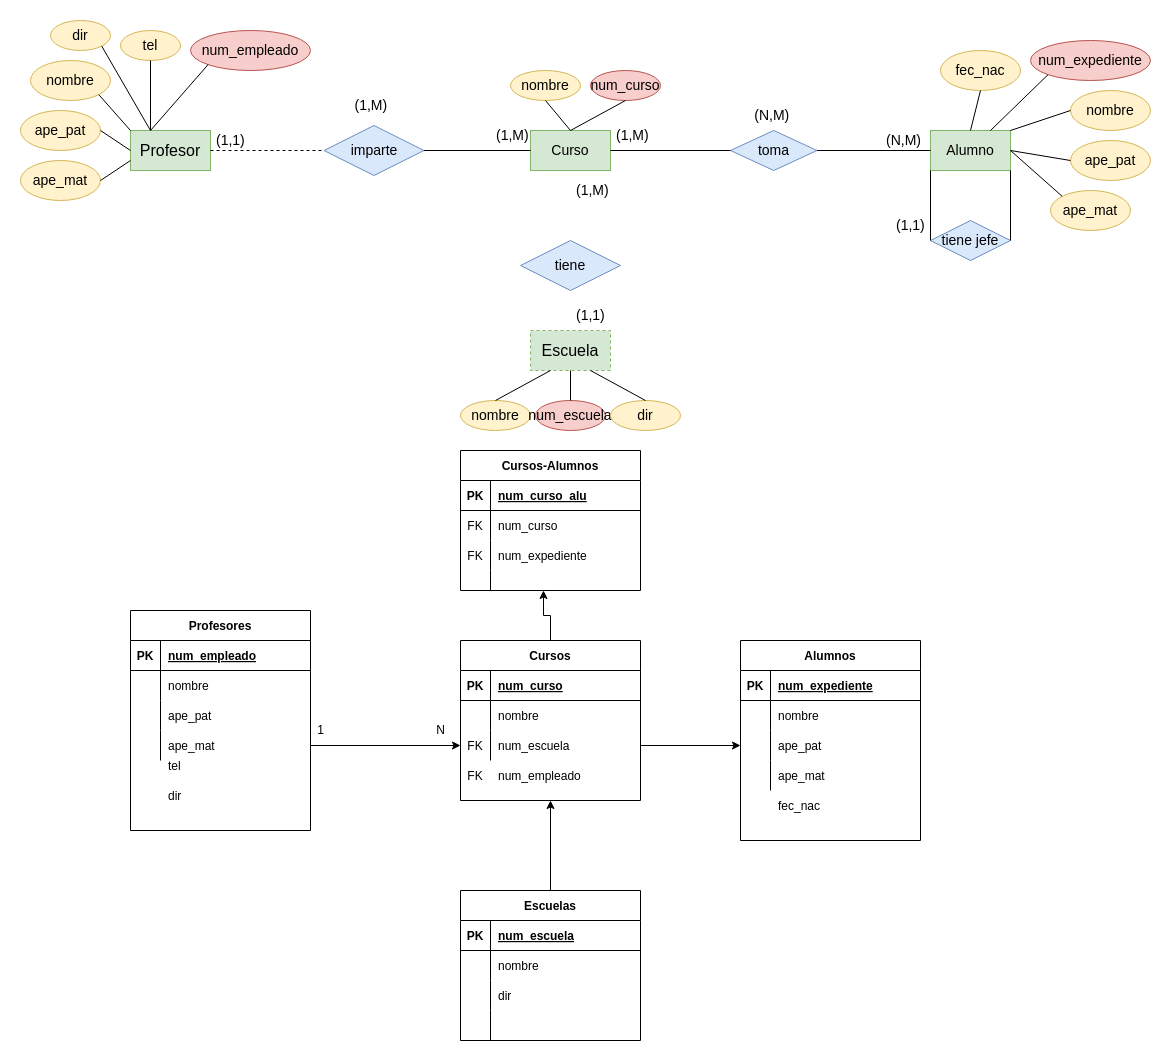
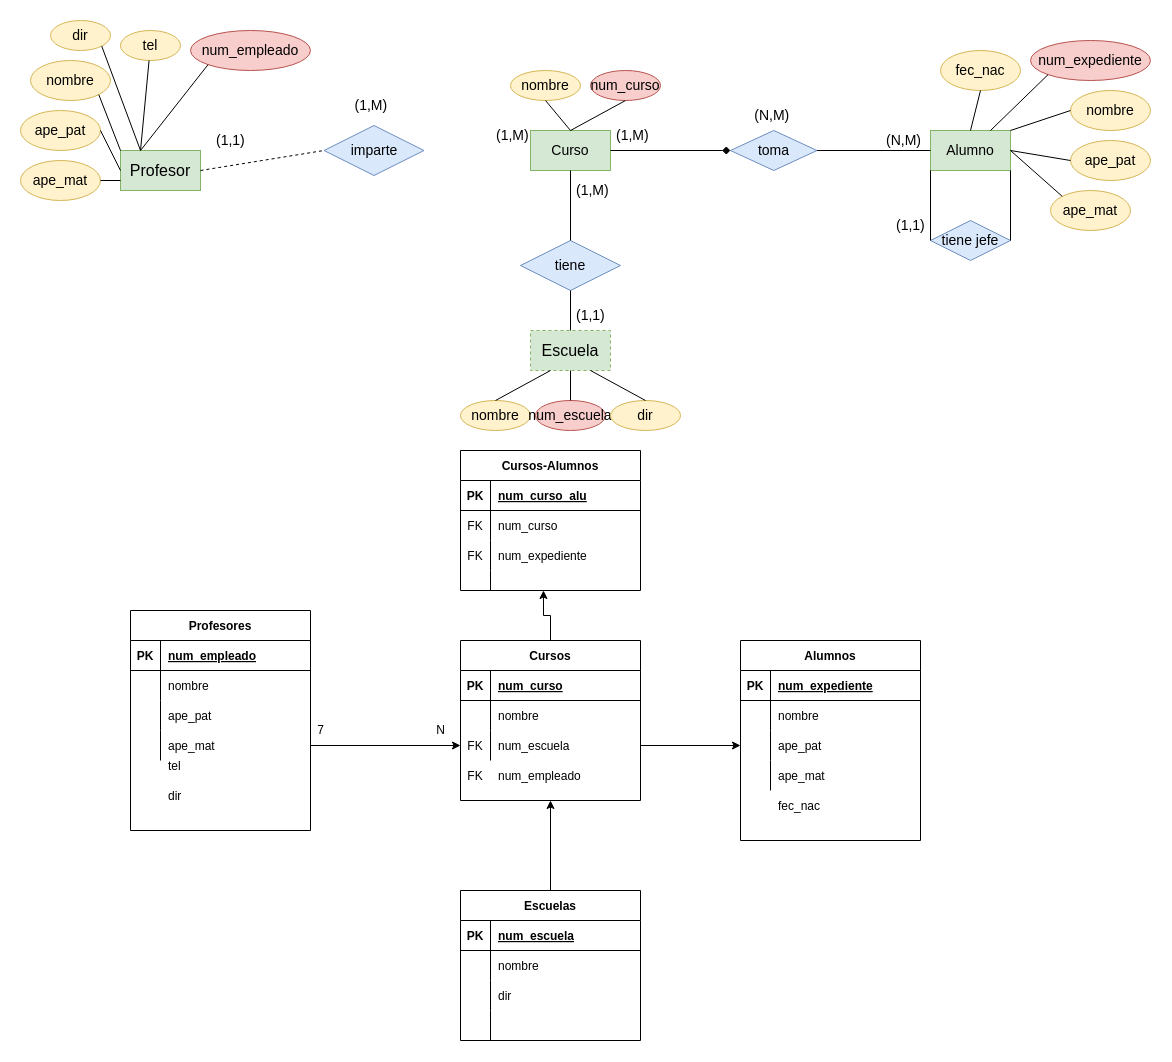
- <mxCell id="2" value="Profesor" style="rounded=0;whiteSpace=wrap;html=1;fontSize=16;fillColor=#d5e8d4;strokeColor=#82b366;" parent="1" vertex="1"><mxGeometry x="130" y="130" width="80" height="40" as="geometry" /></mxCell>
+ <mxCell id="2" value="Profesor" style="rounded=0;whiteSpace=wrap;html=1;fontSize=16;fillColor=#d5e8d4;strokeColor=#82b366;" parent="1" vertex="1"><mxGeometry x="120" y="150" width="80" height="40" as="geometry" /></mxCell>
- <mxCell id="33" value="" style="endArrow=none;html=1;rounded=0;fontSize=14;entryX=0;entryY=0.5;entryDx=0;entryDy=0;exitX=1;exitY=0.5;exitDx=0;exitDy=0;" parent="1" source="31" target="15" edge="1"><mxGeometry relative="1" as="geometry"><mxPoint x="340" y="170" as="sourcePoint" /><mxPoint x="500" y="170" as="targetPoint" /></mxGeometry></mxCell>
- <mxCell id="38" value="" style="endArrow=none;html=1;rounded=0;fontSize=14;entryX=0;entryY=0.5;entryDx=0;entryDy=0;exitX=1;exitY=0.5;exitDx=0;exitDy=0;" parent="1" source="15" target="37" edge="1"><mxGeometry relative="1" as="geometry"><mxPoint x="470" y="170" as="sourcePoint" /><mxPoint x="630" y="170" as="targetPoint" /></mxGeometry></mxCell>
+ <mxCell id="38" value="" style="endArrow=diamond;html=1;rounded=0;fontSize=14;entryX=0;entryY=0.5;entryDx=0;entryDy=0;exitX=1;exitY=0.5;exitDx=0;exitDy=0;" parent="1" source="15" target="37" edge="1"><mxGeometry relative="1" as="geometry"><mxPoint x="470" y="170" as="sourcePoint" /><mxPoint x="630" y="170" as="targetPoint" /></mxGeometry></mxCell>
+ <mxCell id="47" value="" style="endArrow=none;html=1;rounded=0;entryX=0.5;entryY=0;entryDx=0;entryDy=0;exitX=0.5;exitY=1;exitDx=0;exitDy=0;" parent="1" source="15" target="46" edge="1"><mxGeometry relative="1" as="geometry"><mxPoint x="530" y="190" as="sourcePoint" /><mxPoint x="650" y="170" as="targetPoint" /></mxGeometry></mxCell>
+ <mxCell id="48" value="" style="endArrow=none;html=1;rounded=0;exitX=0.5;exitY=1;exitDx=0;exitDy=0;entryX=0.5;entryY=0;entryDx=0;entryDy=0;" parent="1" source="46" target="45" edge="1"><mxGeometry relative="1" as="geometry"><mxPoint x="490" y="170" as="sourcePoint" /><mxPoint x="650" y="170" as="targetPoint" /></mxGeometry></mxCell>
- <mxCell id="121" value="1" style="text;html=1;align=center;verticalAlign=middle;resizable=0;points=[];autosize=1;" parent="1" vertex="1"><mxGeometry x="310" y="720" width="20" height="20" as="geometry" /></mxCell>
+ <mxCell id="121" value="7" style="text;html=1;align=center;verticalAlign=middle;resizable=0;points=[];autosize=1;" parent="1" vertex="1"><mxGeometry x="310" y="720" width="20" height="20" as="geometry" /></mxCell>
